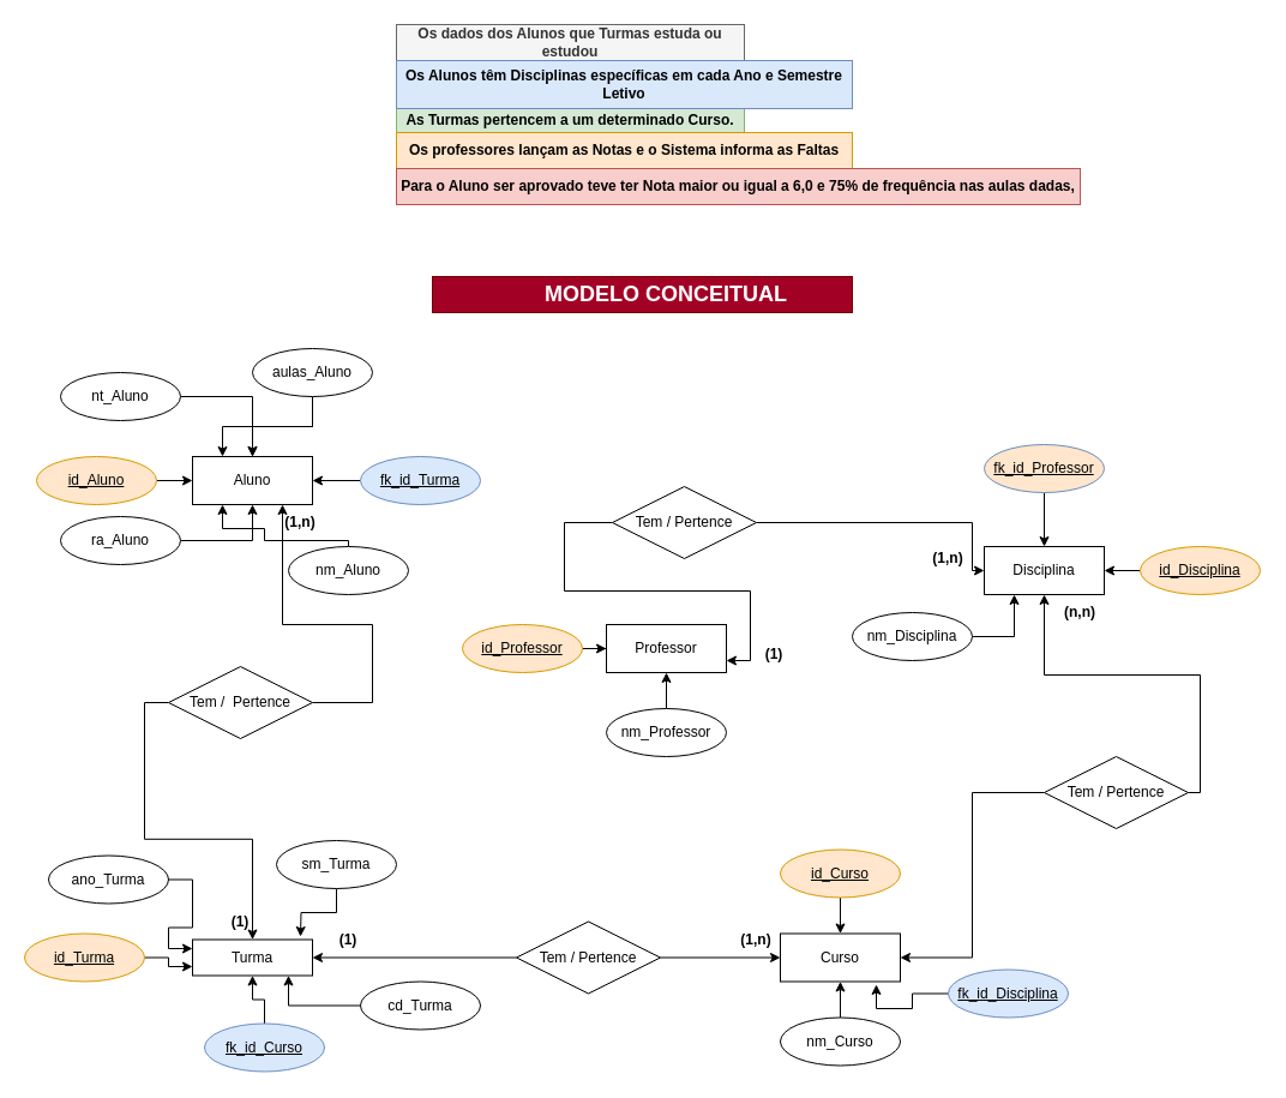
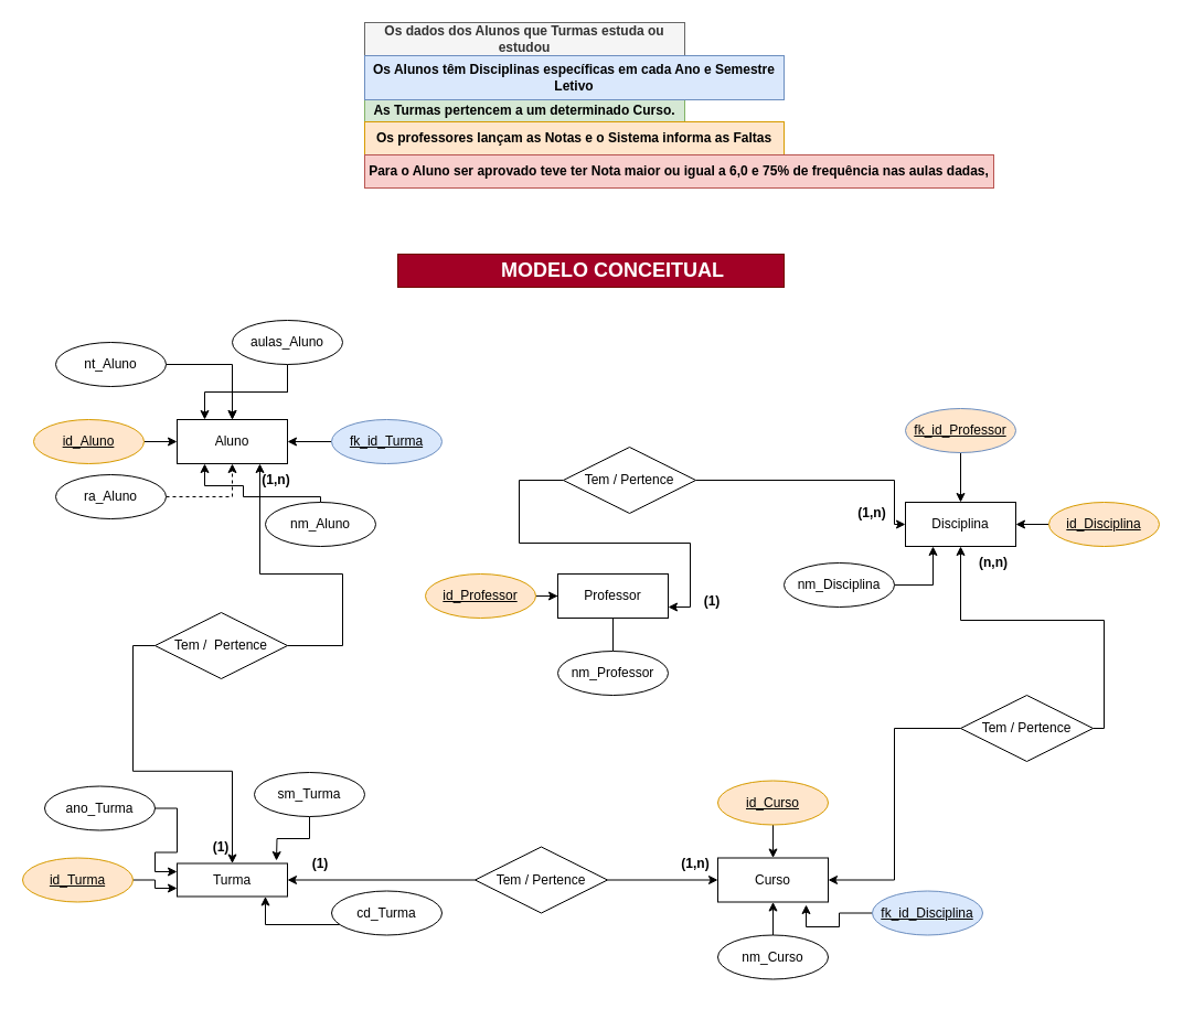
- <mxCell id="14" style="edgeStyle=orthogonalEdgeStyle;rounded=0;orthogonalLoop=1;jettySize=auto;html=1;" parent="1" source="15" target="7" edge="1"><mxGeometry relative="1" as="geometry" /></mxCell>
+ <mxCell id="14" style="edgeStyle=orthogonalEdgeStyle;rounded=0;orthogonalLoop=1;jettySize=auto;html=1;dashed=1;" parent="1" source="15" target="7" edge="1"><mxGeometry relative="1" as="geometry" /></mxCell>
- <mxCell id="24" style="edgeStyle=orthogonalEdgeStyle;rounded=0;orthogonalLoop=1;jettySize=auto;html=1;" parent="1" source="25" target="9" edge="1"><mxGeometry relative="1" as="geometry" /></mxCell>
+ <mxCell id="24" style="edgeStyle=orthogonalEdgeStyle;rounded=0;orthogonalLoop=1;jettySize=auto;html=1;endArrow=none;" parent="1" source="25" target="9" edge="1"><mxGeometry relative="1" as="geometry" /></mxCell>
- <mxCell id="37" style="edgeStyle=orthogonalEdgeStyle;rounded=0;orthogonalLoop=1;jettySize=auto;html=1;entryX=0.5;entryY=1;entryDx=0;entryDy=0;" parent="1" source="38" target="8" edge="1"><mxGeometry relative="1" as="geometry" /></mxCell>
- <mxCell id="21" value="cd_Turma" style="ellipse;whiteSpace=wrap;html=1;align=center;" parent="1" vertex="1"><mxGeometry x="300" y="817.5" width="100" height="40" as="geometry" /></mxCell>
+ <mxCell id="21" value="cd_Turma" style="ellipse;whiteSpace=wrap;html=1;align=center;" parent="1" vertex="1"><mxGeometry x="300" y="807.5" width="100" height="40" as="geometry" /></mxCell>
- <mxCell id="38" value="fk_id_Curso" style="ellipse;whiteSpace=wrap;html=1;align=center;fontStyle=4;fillColor=#dae8fc;strokeColor=#6c8ebf;" parent="1" vertex="1"><mxGeometry x="170" y="852.5" width="100" height="40" as="geometry" /></mxCell>
